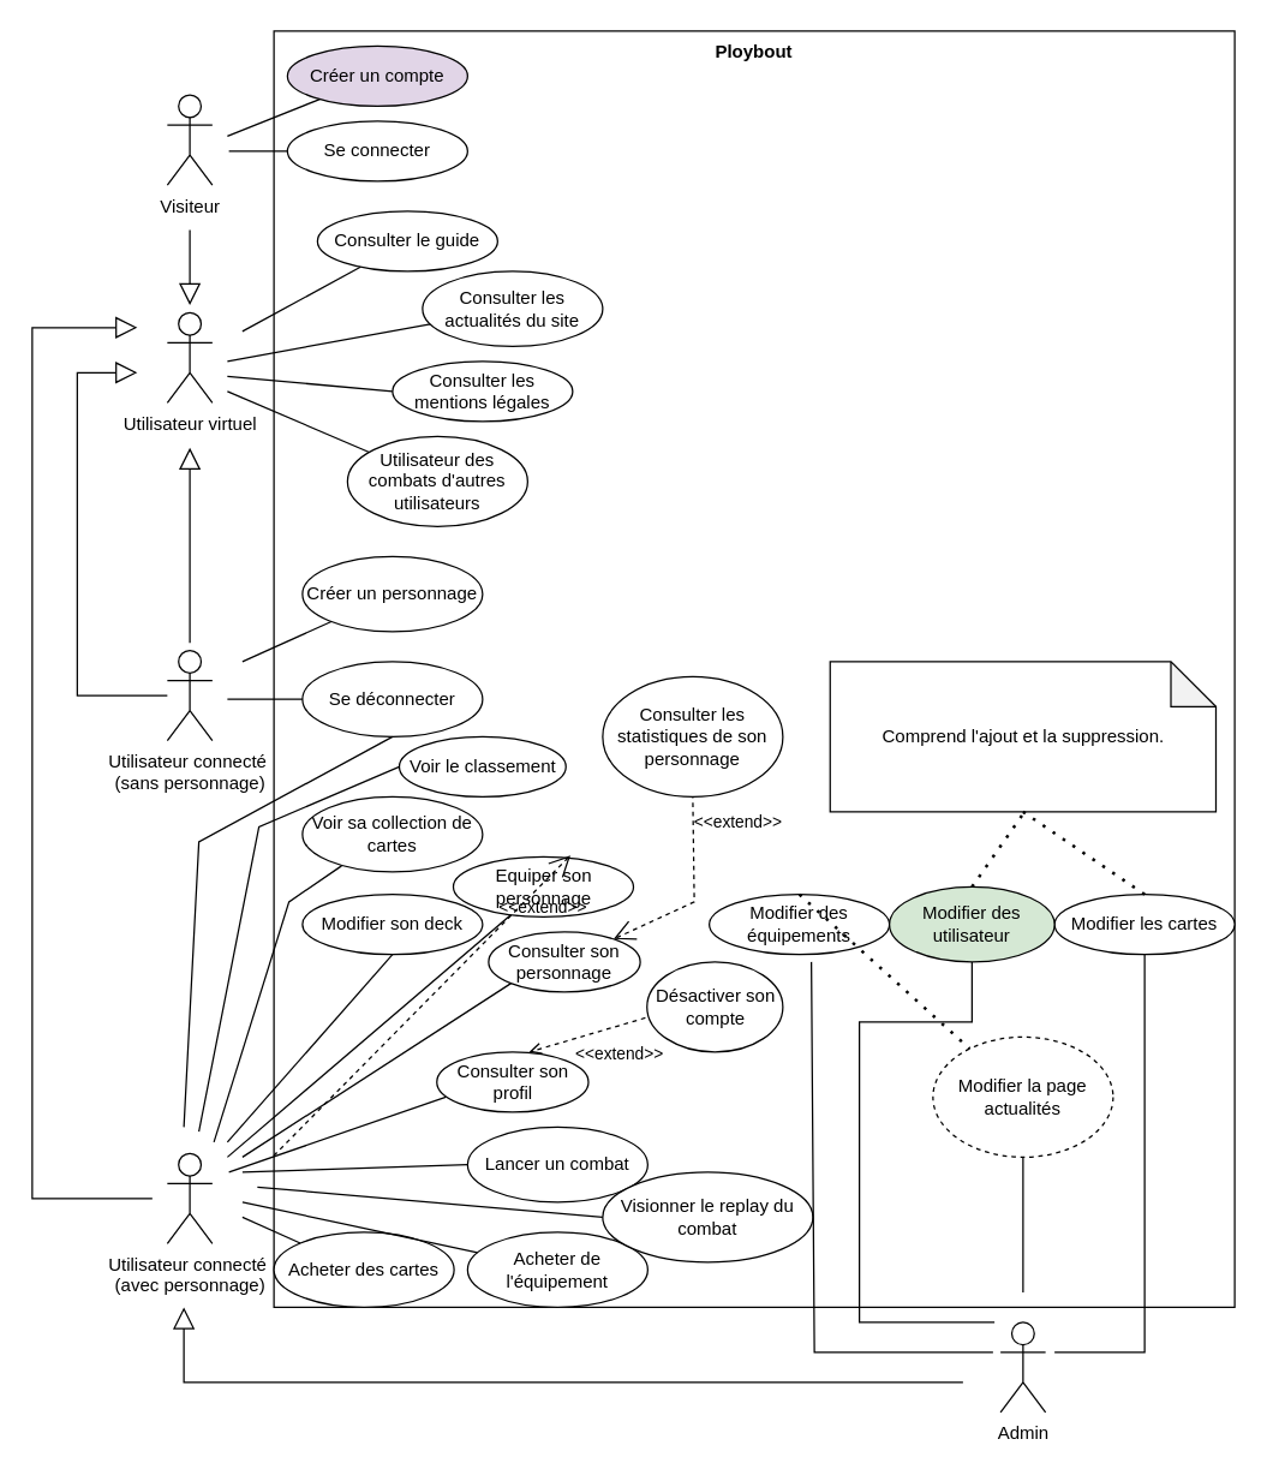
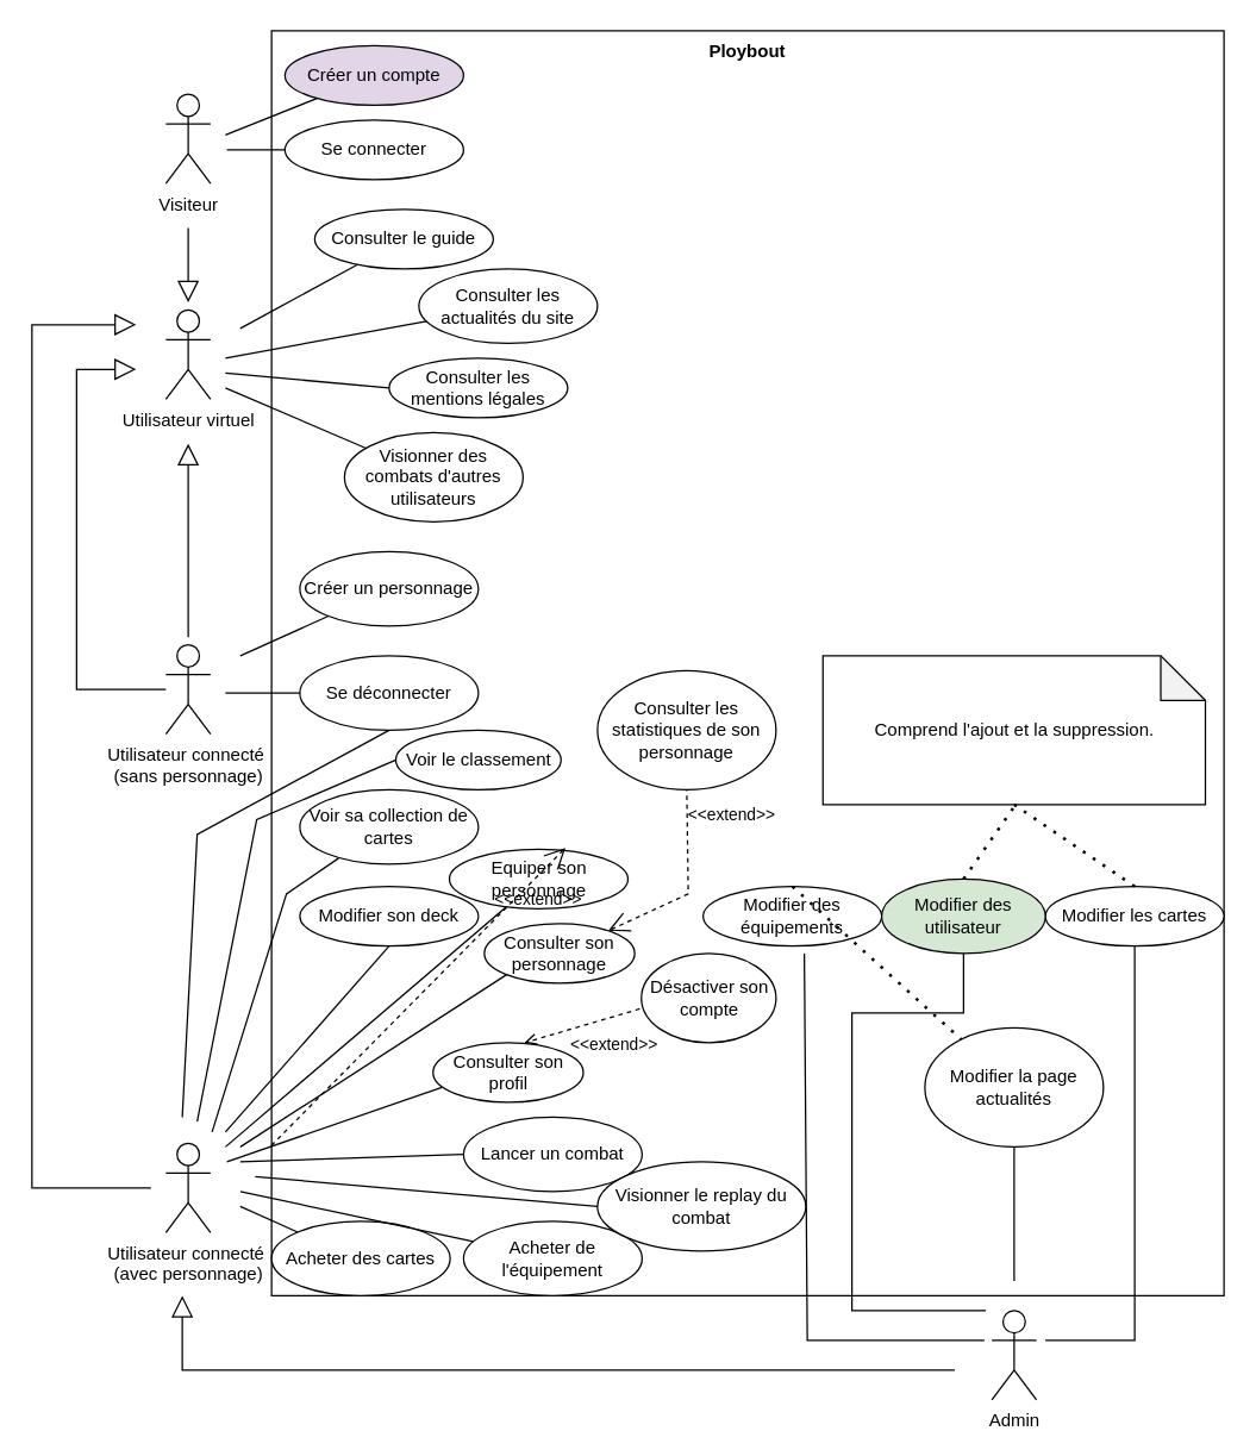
- <mxCell id="34" value="Utilisateur des combats d'autres utilisateurs" style="ellipse;whiteSpace=wrap;html=1;" parent="1" vertex="1"><mxGeometry x="231" y="290" width="120" height="60" as="geometry" /></mxCell>
+ <mxCell id="34" value="Visionner des combats d'autres utilisateurs" style="ellipse;whiteSpace=wrap;html=1;" parent="1" vertex="1"><mxGeometry x="231" y="290" width="120" height="60" as="geometry" /></mxCell>
- <mxCell id="46" value="Modifier la page actualités" style="ellipse;whiteSpace=wrap;html=1;dashed=1;" parent="1" vertex="1"><mxGeometry x="621" y="690" width="120" height="80" as="geometry" /></mxCell>
+ <mxCell id="46" value="Modifier la page actualités" style="ellipse;whiteSpace=wrap;html=1;" parent="1" vertex="1"><mxGeometry x="621" y="690" width="120" height="80" as="geometry" /></mxCell>
